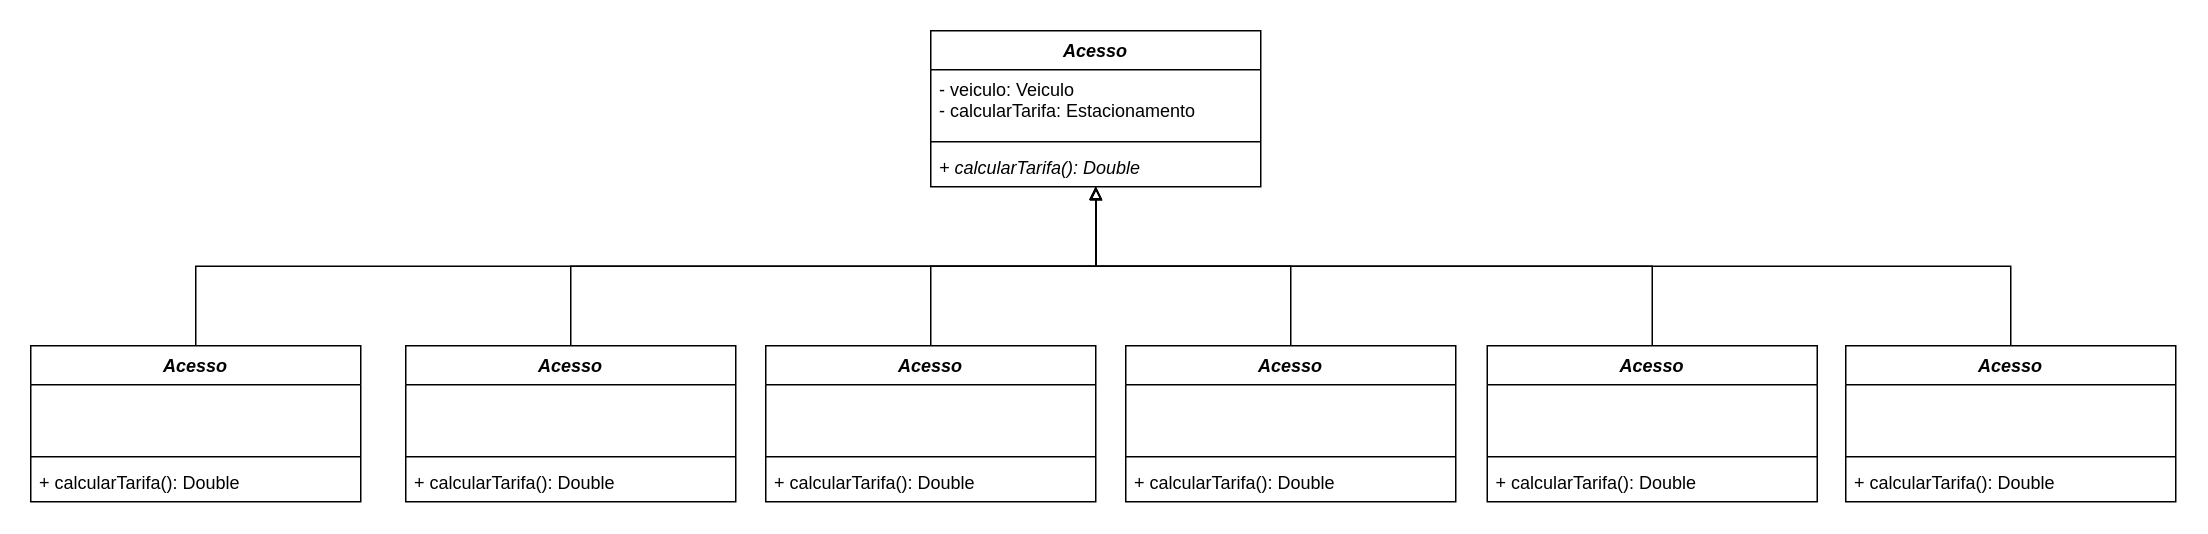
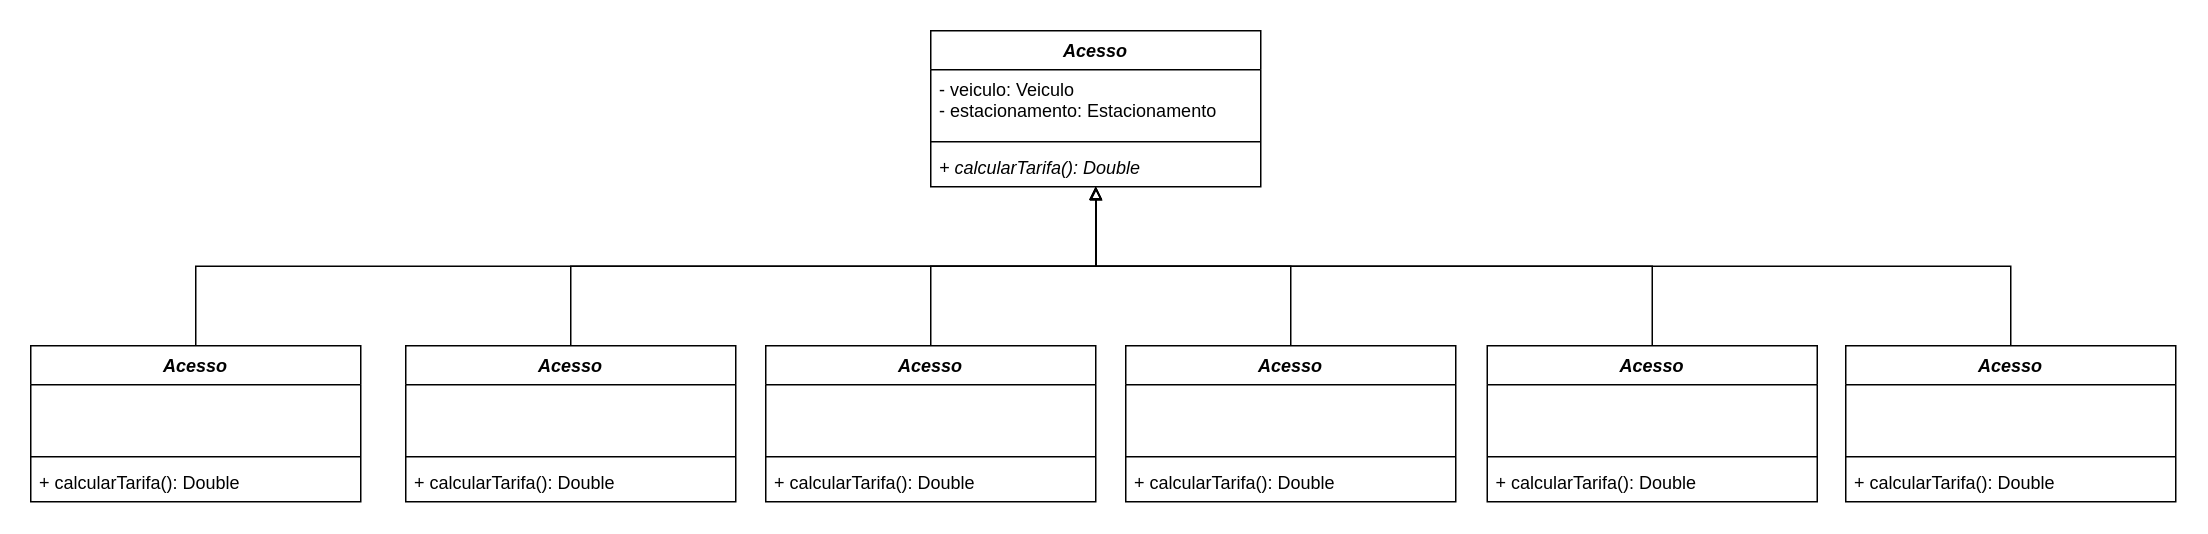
- <mxCell id="3" value="- veiculo: Veiculo&lt;br&gt;- calcularTarifa: Estacionamento" style="text;strokeColor=none;fillColor=none;align=left;verticalAlign=top;spacingLeft=4;spacingRight=4;overflow=hidden;rotatable=0;points=[[0,0.5],[1,0.5]];portConstraint=eastwest;whiteSpace=wrap;html=1;" vertex="1" parent="2"><mxGeometry y="26" width="220" height="44" as="geometry" /></mxCell>
+ <mxCell id="3" value="- veiculo: Veiculo&lt;br&gt;- estacionamento: Estacionamento" style="text;strokeColor=none;fillColor=none;align=left;verticalAlign=top;spacingLeft=4;spacingRight=4;overflow=hidden;rotatable=0;points=[[0,0.5],[1,0.5]];portConstraint=eastwest;whiteSpace=wrap;html=1;" vertex="1" parent="2"><mxGeometry y="26" width="220" height="44" as="geometry" /></mxCell>
